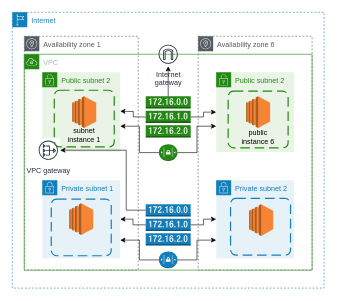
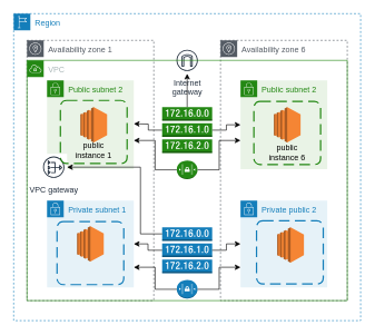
- <mxCell id="2" value="Internet" style="points=[[0,0],[0.25,0],[0.5,0],[0.75,0],[1,0],[1,0.25],[1,0.5],[1,0.75],[1,1],[0.75,1],[0.5,1],[0.25,1],[0,1],[0,0.75],[0,0.5],[0,0.25]];outlineConnect=0;gradientColor=none;html=1;whiteSpace=wrap;fontSize=12;fontStyle=0;container=1;pointerEvents=0;collapsible=0;recursiveResize=0;shape=mxgraph.aws4.group;grIcon=mxgraph.aws4.group_region;strokeColor=#147EBA;fillColor=none;verticalAlign=top;align=left;spacingLeft=30;fontColor=#147EBA;dashed=1;" parent="1" vertex="1"><mxGeometry x="20" y="20" width="520" height="460" as="geometry" /></mxCell>
+ <mxCell id="2" value="Region" style="points=[[0,0],[0.25,0],[0.5,0],[0.75,0],[1,0],[1,0.25],[1,0.5],[1,0.75],[1,1],[0.75,1],[0.5,1],[0.25,1],[0,1],[0,0.75],[0,0.5],[0,0.25]];outlineConnect=0;gradientColor=none;html=1;whiteSpace=wrap;fontSize=12;fontStyle=0;container=1;pointerEvents=0;collapsible=0;recursiveResize=0;shape=mxgraph.aws4.group;grIcon=mxgraph.aws4.group_region;strokeColor=#147EBA;fillColor=none;verticalAlign=top;align=left;spacingLeft=30;fontColor=#147EBA;dashed=1;" parent="1" vertex="1"><mxGeometry x="20" y="20" width="520" height="460" as="geometry" /></mxCell>
- <mxCell id="10" value="subnet instance 1" style="text;html=1;strokeColor=none;fillColor=none;align=center;verticalAlign=middle;whiteSpace=wrap;rounded=0;movable=1;resizable=1;rotatable=1;deletable=1;editable=1;locked=0;connectable=1;" parent="2" vertex="1"><mxGeometry x="90" y="190" width="60" height="30" as="geometry" /></mxCell>
+ <mxCell id="10" value="public instance 1" style="text;html=1;strokeColor=none;fillColor=none;align=center;verticalAlign=middle;whiteSpace=wrap;rounded=0;movable=1;resizable=1;rotatable=1;deletable=1;editable=1;locked=0;connectable=1;" parent="2" vertex="1"><mxGeometry x="90" y="190" width="60" height="30" as="geometry" /></mxCell>
- <mxCell id="6" value="Private subnet 2" style="points=[[0,0],[0.25,0],[0.5,0],[0.75,0],[1,0],[1,0.25],[1,0.5],[1,0.75],[1,1],[0.75,1],[0.5,1],[0.25,1],[0,1],[0,0.75],[0,0.5],[0,0.25]];outlineConnect=0;gradientColor=none;html=1;whiteSpace=wrap;fontSize=12;fontStyle=0;container=1;pointerEvents=0;collapsible=0;recursiveResize=0;shape=mxgraph.aws4.group;grIcon=mxgraph.aws4.group_security_group;grStroke=0;strokeColor=#147EBA;fillColor=#E6F2F8;verticalAlign=top;align=left;spacingLeft=30;fontColor=#147EBA;dashed=0;" parent="2" vertex="1"><mxGeometry x="340" y="280" width="130" height="130" as="geometry" /></mxCell>
+ <mxCell id="6" value="Private public 2" style="points=[[0,0],[0.25,0],[0.5,0],[0.75,0],[1,0],[1,0.25],[1,0.5],[1,0.75],[1,1],[0.75,1],[0.5,1],[0.25,1],[0,1],[0,0.75],[0,0.5],[0,0.25]];outlineConnect=0;gradientColor=none;html=1;whiteSpace=wrap;fontSize=12;fontStyle=0;container=1;pointerEvents=0;collapsible=0;recursiveResize=0;shape=mxgraph.aws4.group;grIcon=mxgraph.aws4.group_security_group;grStroke=0;strokeColor=#147EBA;fillColor=#E6F2F8;verticalAlign=top;align=left;spacingLeft=30;fontColor=#147EBA;dashed=0;" parent="2" vertex="1"><mxGeometry x="340" y="280" width="130" height="130" as="geometry" /></mxCell>
